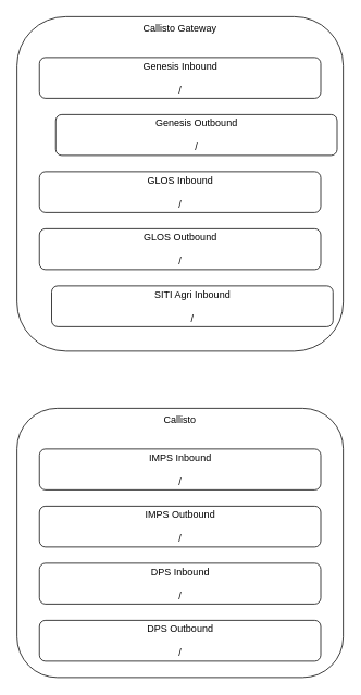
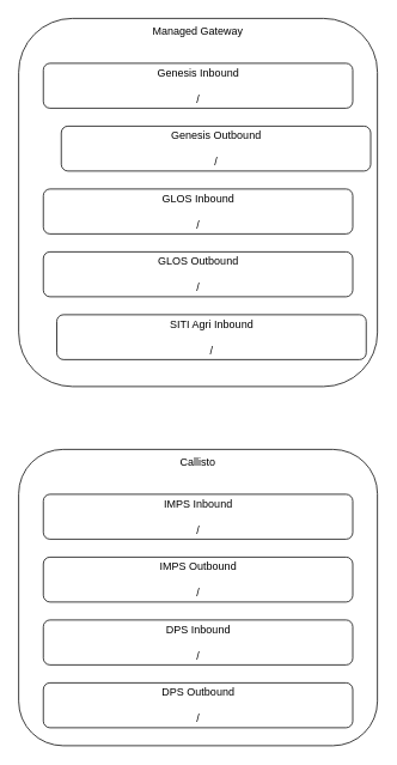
- <mxCell id="2" value="Callisto Gateway" style="rounded=1;whiteSpace=wrap;html=1;verticalAlign=top;" vertex="1" parent="1"><mxGeometry x="20" y="20" width="400" height="410" as="geometry" /></mxCell>
+ <mxCell id="2" value="Managed Gateway" style="rounded=1;whiteSpace=wrap;html=1;verticalAlign=top;" vertex="1" parent="1"><mxGeometry x="20" y="20" width="400" height="410" as="geometry" /></mxCell>
